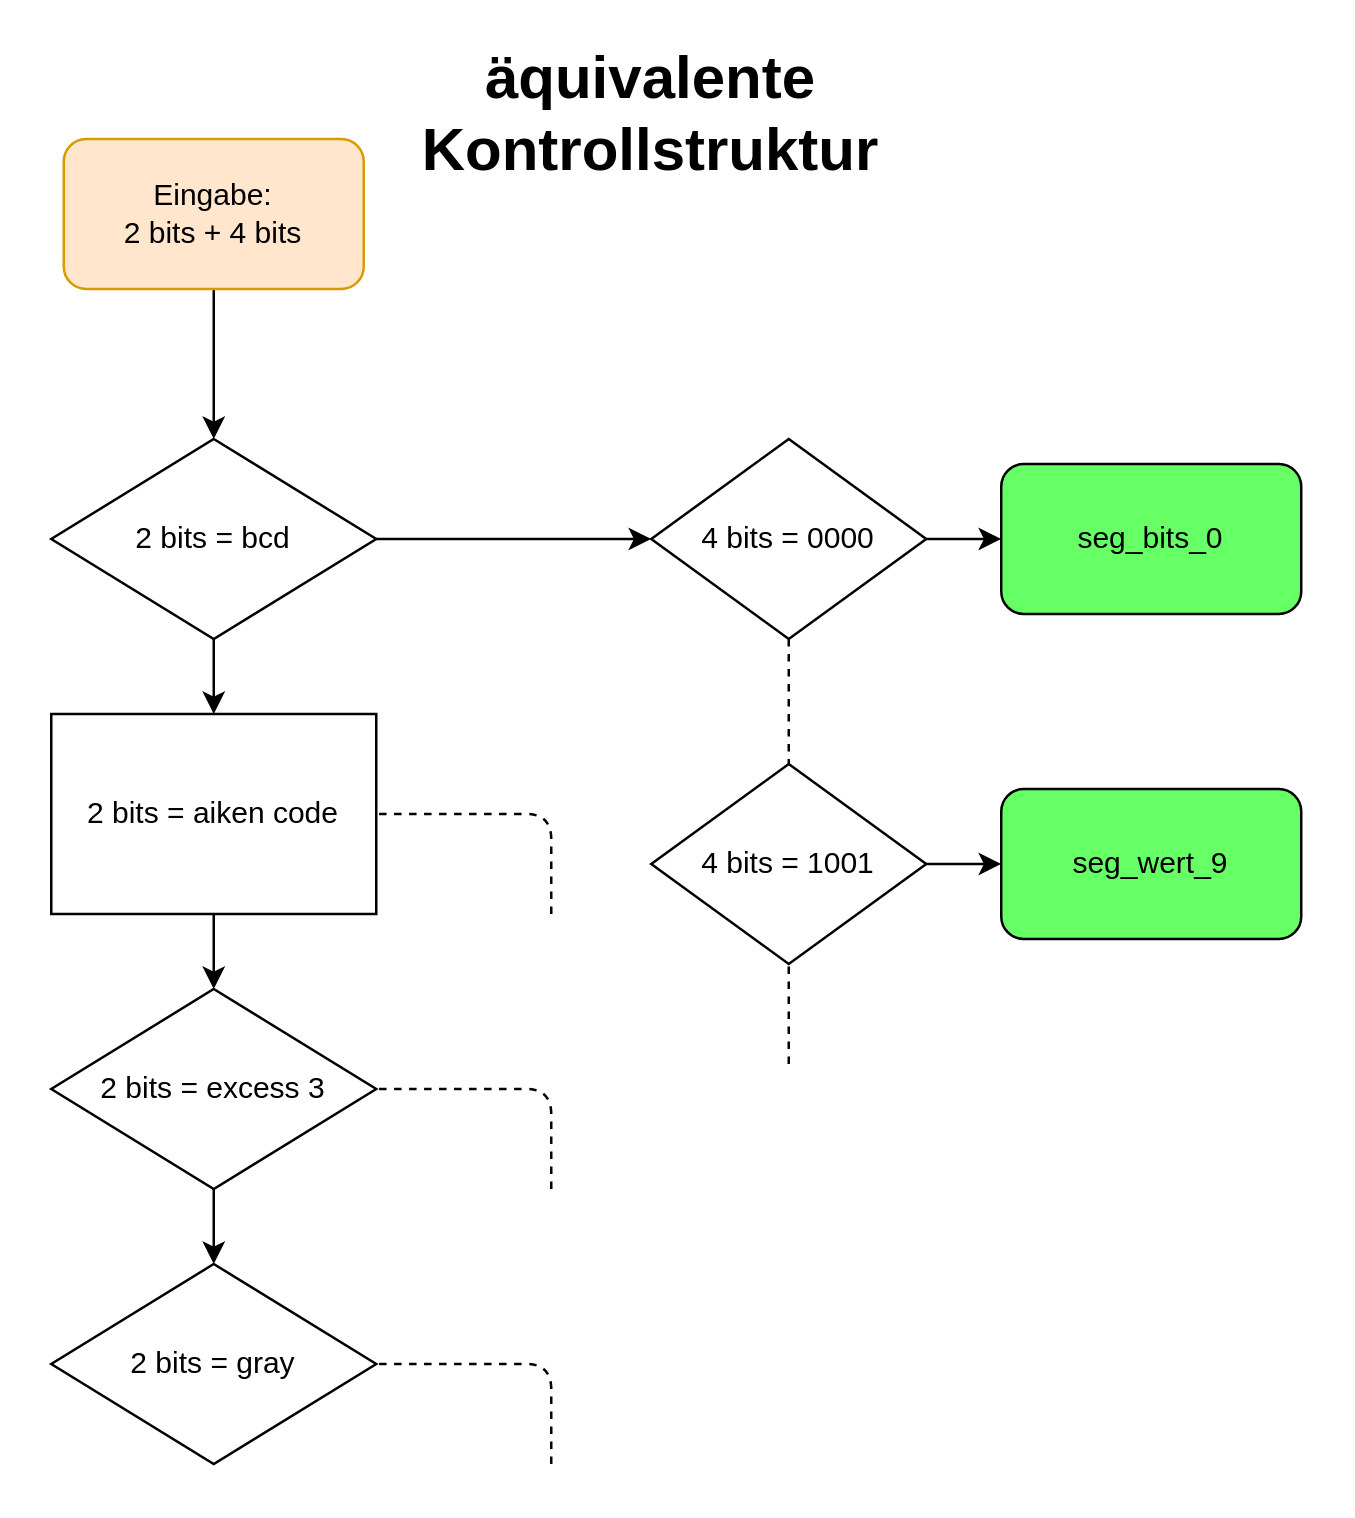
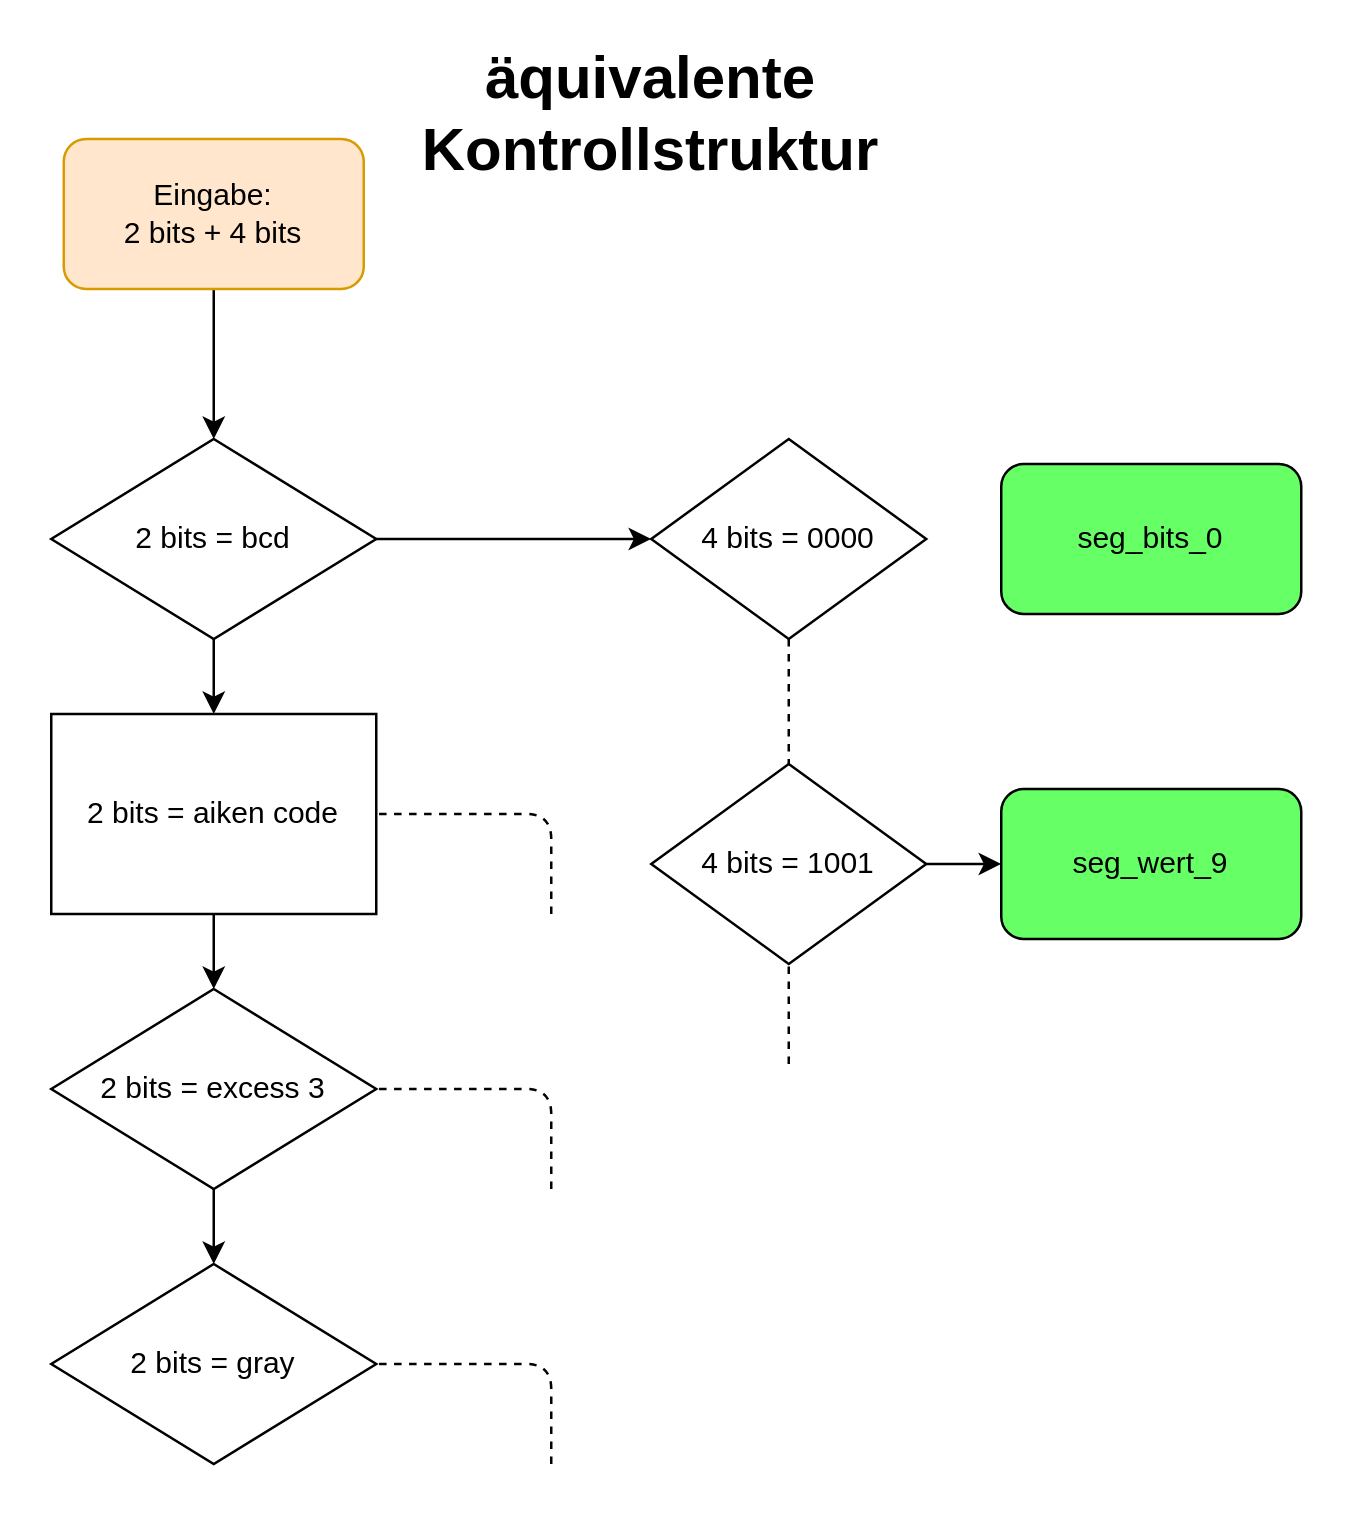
- <mxCell id="11" style="edgeStyle=orthogonalEdgeStyle;rounded=0;orthogonalLoop=1;jettySize=auto;html=1;entryX=0;entryY=0.5;entryDx=0;entryDy=0;endArrow=classic;endFill=1;" edge="1" parent="1" source="12" target="13"><mxGeometry relative="1" as="geometry" /></mxCell>
